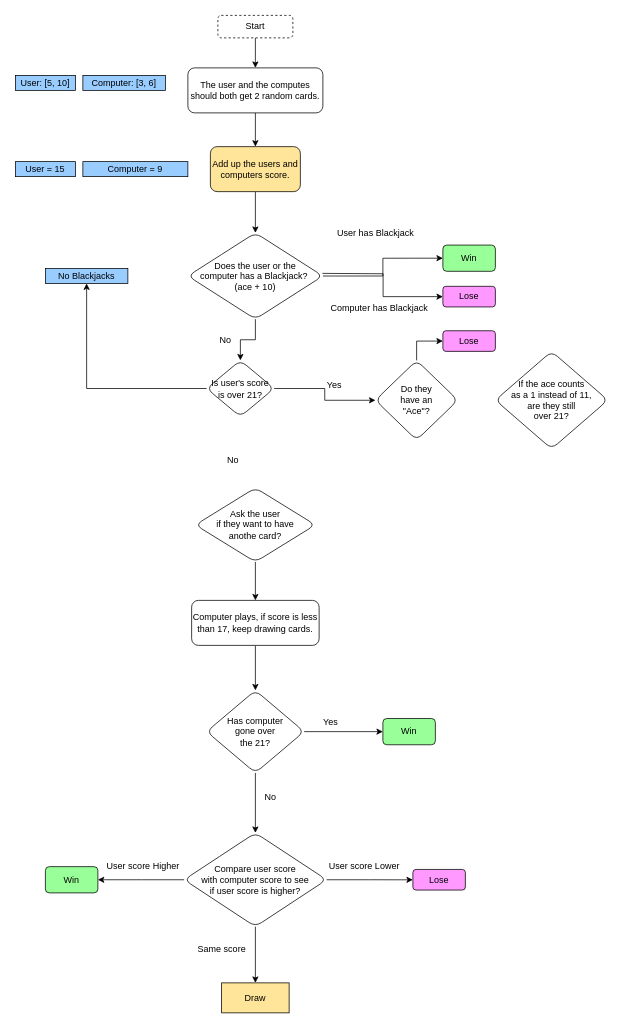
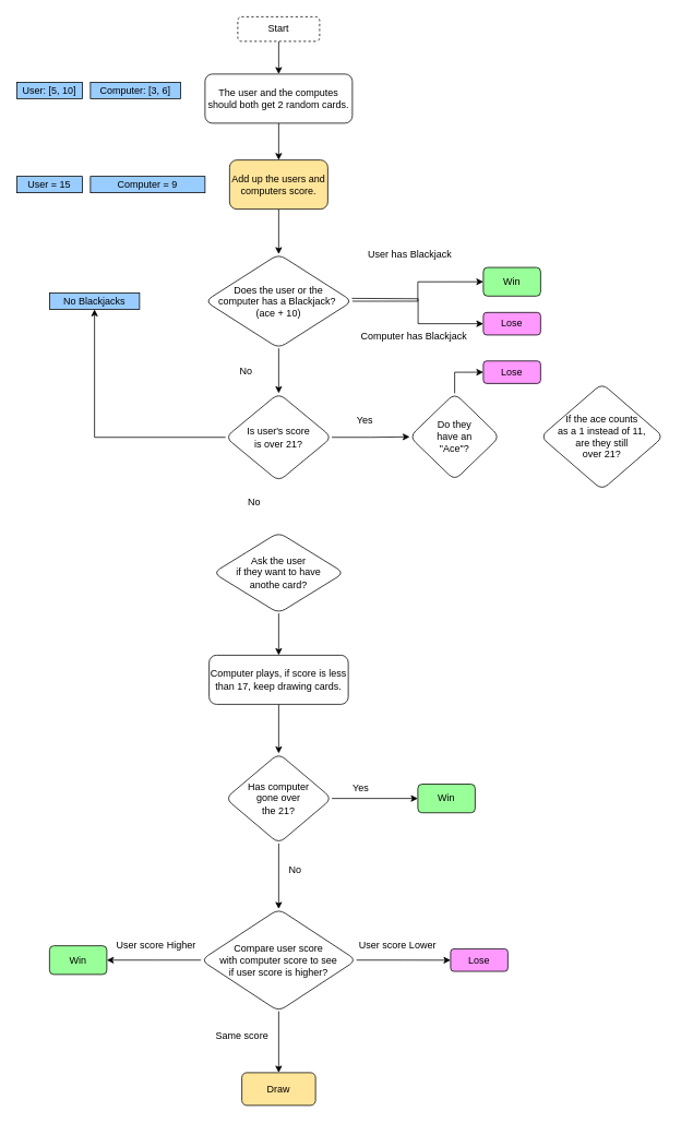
- <mxCell id="13" value="Is user's score&lt;br&gt;is over 21?" style="rhombus;whiteSpace=wrap;html=1;rounded=1;" vertex="1" parent="1"><mxGeometry x="275" y="480" width="90" height="75" as="geometry" /></mxCell>
+ <mxCell id="13" value="Is user's score&lt;br&gt;is over 21?" style="rhombus;whiteSpace=wrap;html=1;rounded=1;" vertex="1" parent="1"><mxGeometry x="275" y="480" width="130" height="107.5" as="geometry" /></mxCell>
- <mxCell id="31" value="Draw" style="whiteSpace=wrap;html=1;fillColor=#FFE599;rounded=0;" vertex="1" parent="1"><mxGeometry x="295" y="1310" width="90" height="40" as="geometry" /></mxCell>
+ <mxCell id="31" value="Draw" style="whiteSpace=wrap;html=1;rounded=1;fillColor=#FFE599;" vertex="1" parent="1"><mxGeometry x="295" y="1310" width="90" height="40" as="geometry" /></mxCell>
